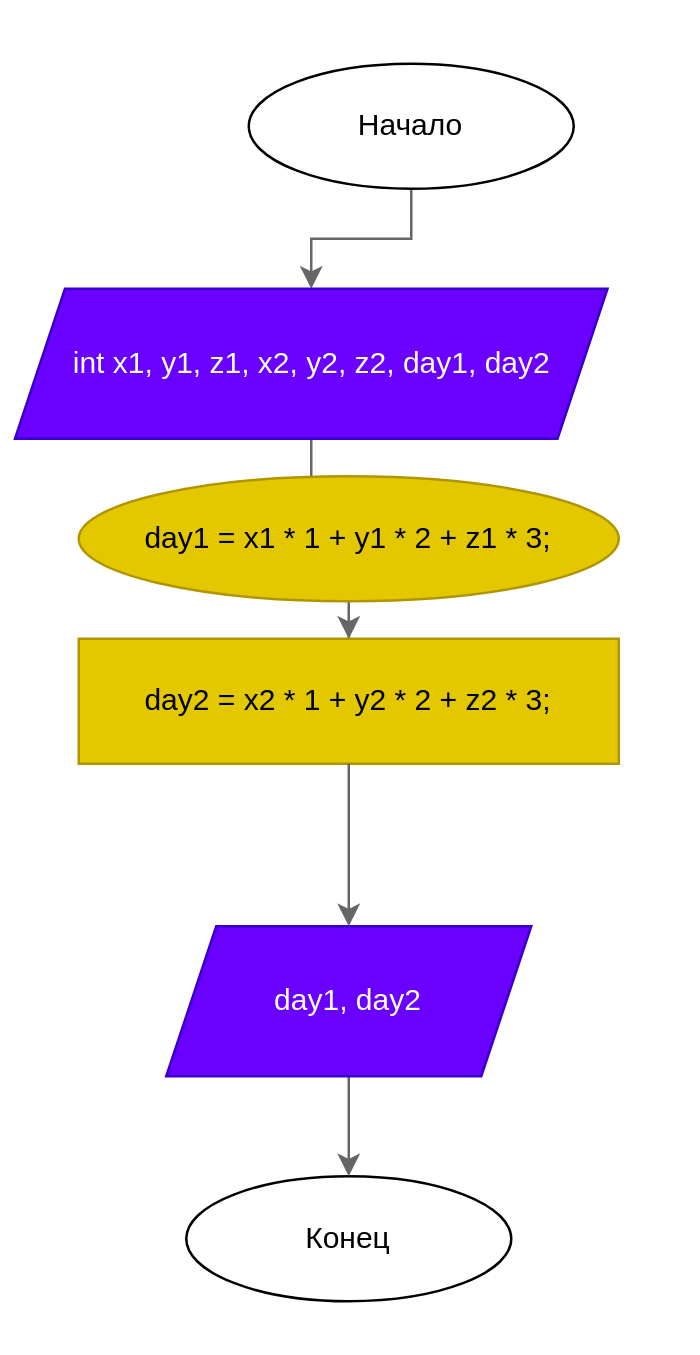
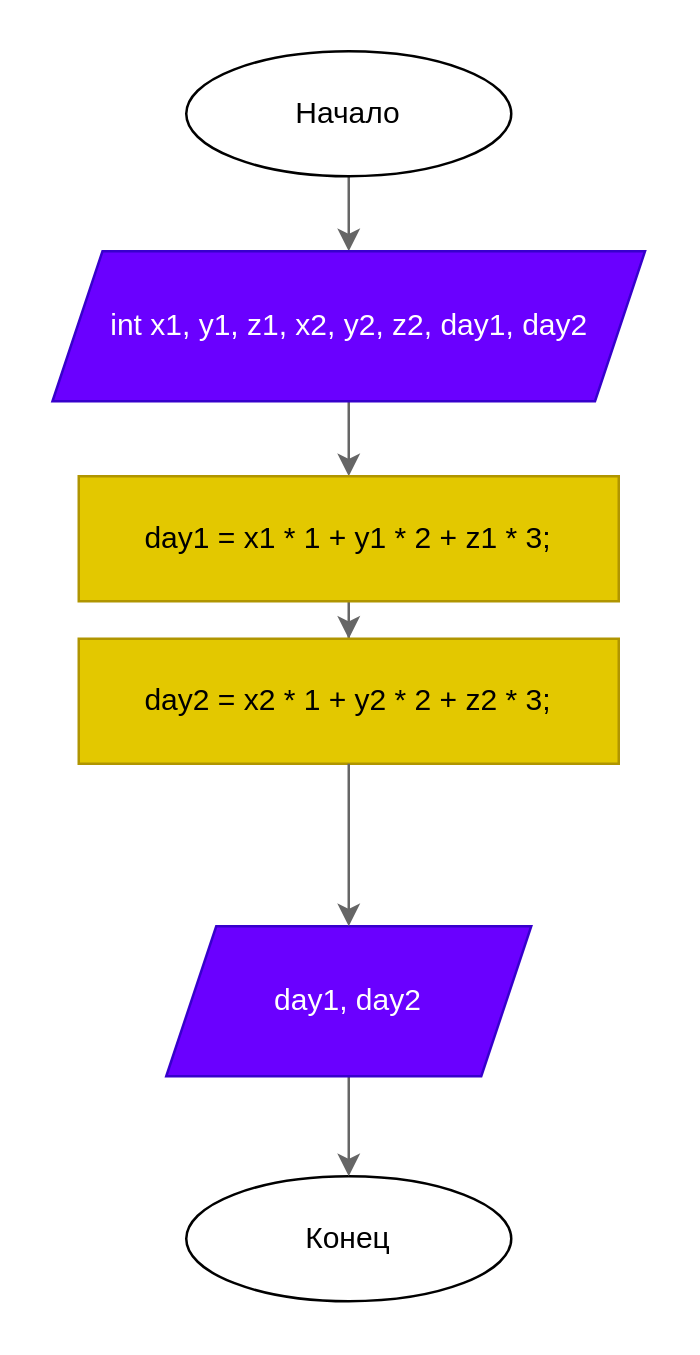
- <mxCell id="3" value="Начало" style="ellipse;whiteSpace=wrap;html=1;" parent="1" vertex="1"><mxGeometry x="99" y="25" width="130" height="50" as="geometry" /></mxCell>
+ <mxCell id="3" value="Начало" style="ellipse;whiteSpace=wrap;html=1;" parent="1" vertex="1"><mxGeometry x="74" y="20" width="130" height="50" as="geometry" /></mxCell>
- <mxCell id="5" value="int x1, y1, z1, x2, y2, z2, day1, day2" style="shape=parallelogram;perimeter=parallelogramPerimeter;whiteSpace=wrap;html=1;fixedSize=1;fillColor=#6a00ff;strokeColor=#3700CC;fontColor=#ffffff;" parent="1" vertex="1"><mxGeometry x="5.5" y="115" width="237" height="60" as="geometry" /></mxCell>
+ <mxCell id="5" value="int x1, y1, z1, x2, y2, z2, day1, day2" style="shape=parallelogram;perimeter=parallelogramPerimeter;whiteSpace=wrap;html=1;fixedSize=1;fillColor=#6a00ff;strokeColor=#3700CC;fontColor=#ffffff;" parent="1" vertex="1"><mxGeometry x="20.5" y="100" width="237" height="60" as="geometry" /></mxCell>
- <mxCell id="7" value="day1 = x1 * 1 + y1 * 2 + z1 * 3;" style="ellipse;whiteSpace=wrap;html=1;fillColor=#e3c800;fontColor=#000000;strokeColor=#B09500;" parent="1" vertex="1"><mxGeometry x="31" y="190" width="216" height="50" as="geometry" /></mxCell>
+ <mxCell id="7" value="day1 = x1 * 1 + y1 * 2 + z1 * 3;" style="rounded=0;whiteSpace=wrap;html=1;fillColor=#e3c800;fontColor=#000000;strokeColor=#B09500;" parent="1" vertex="1"><mxGeometry x="31" y="190" width="216" height="50" as="geometry" /></mxCell>
